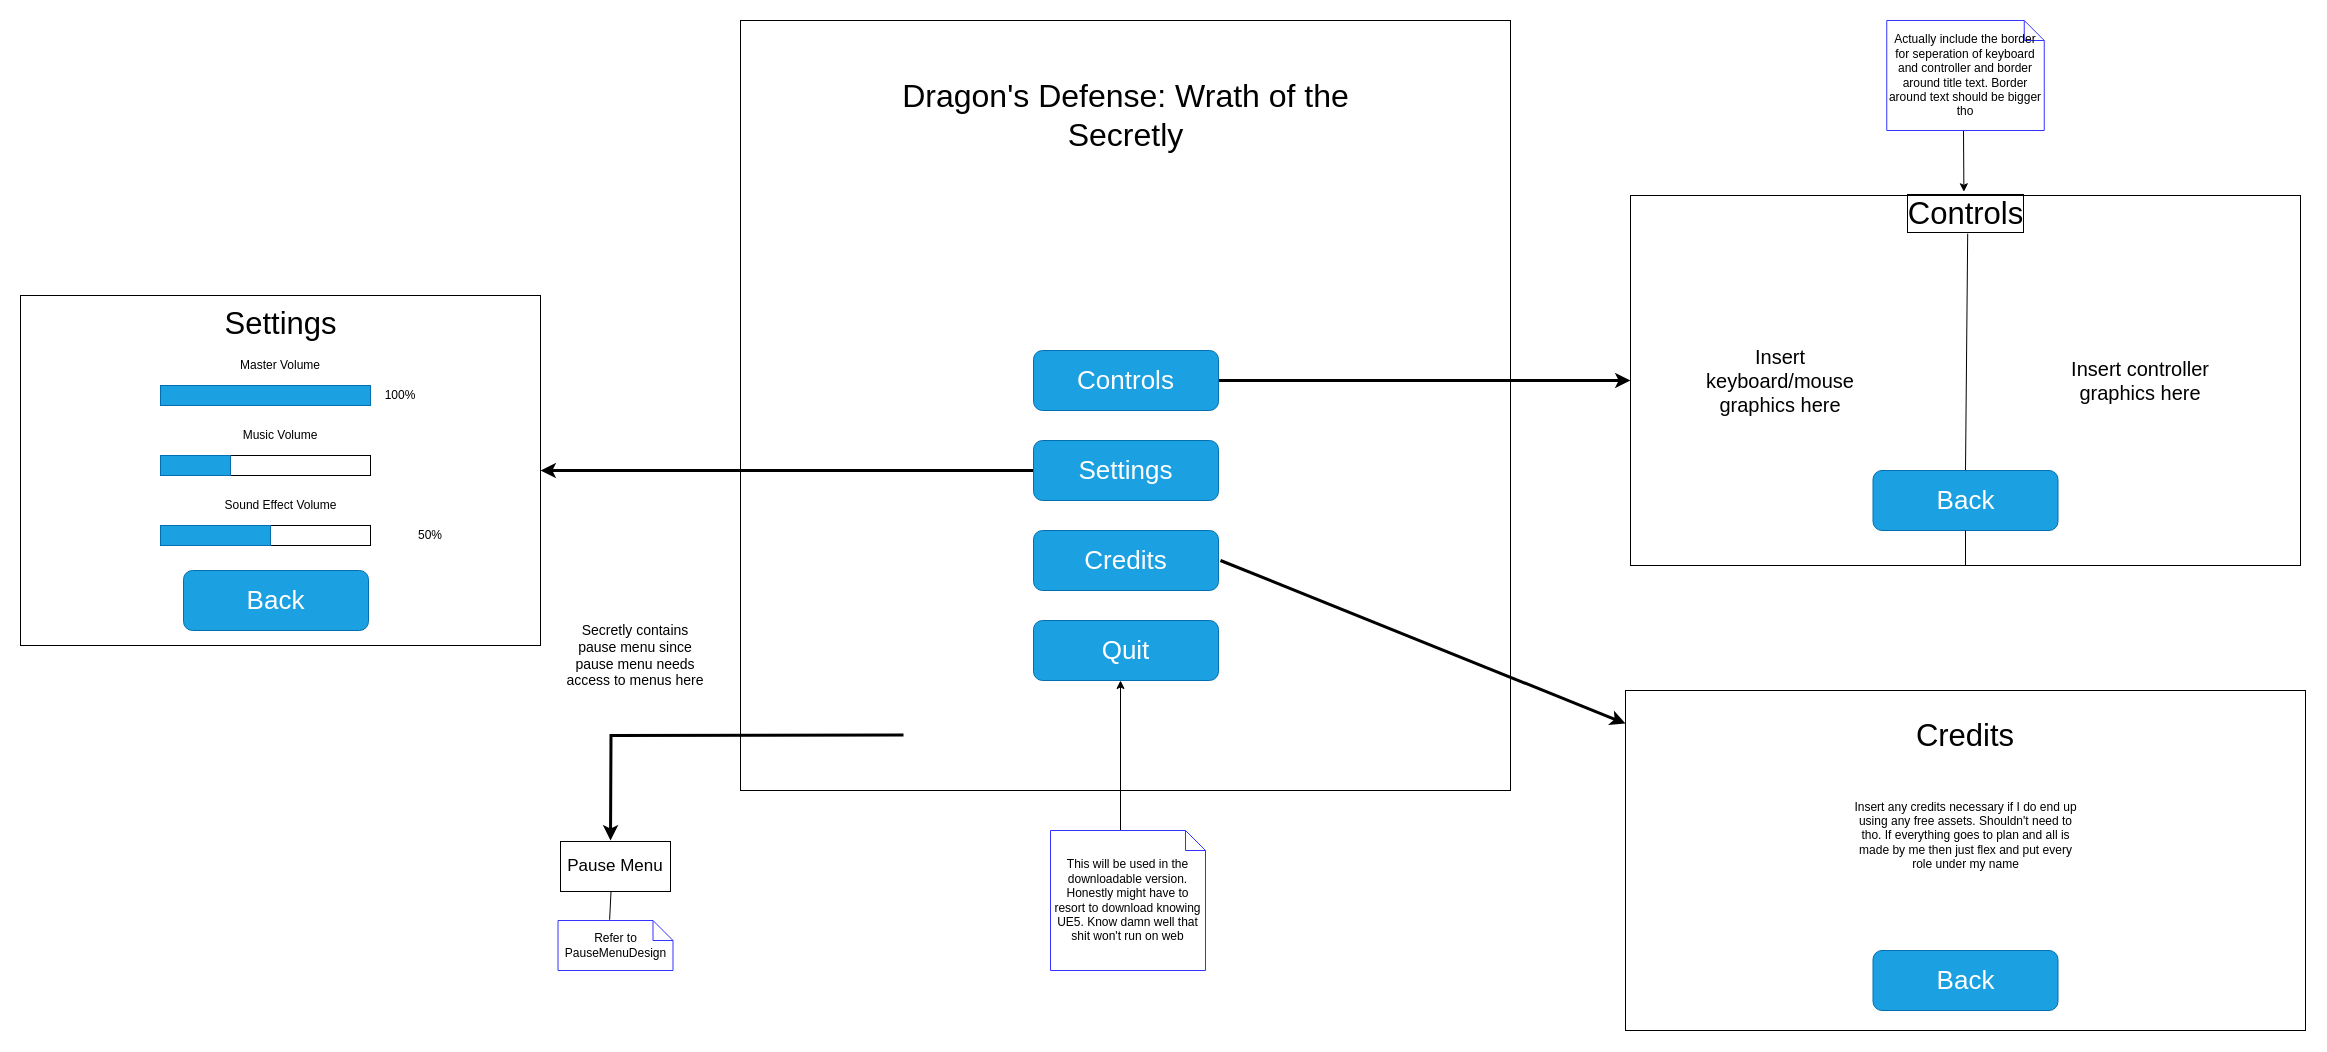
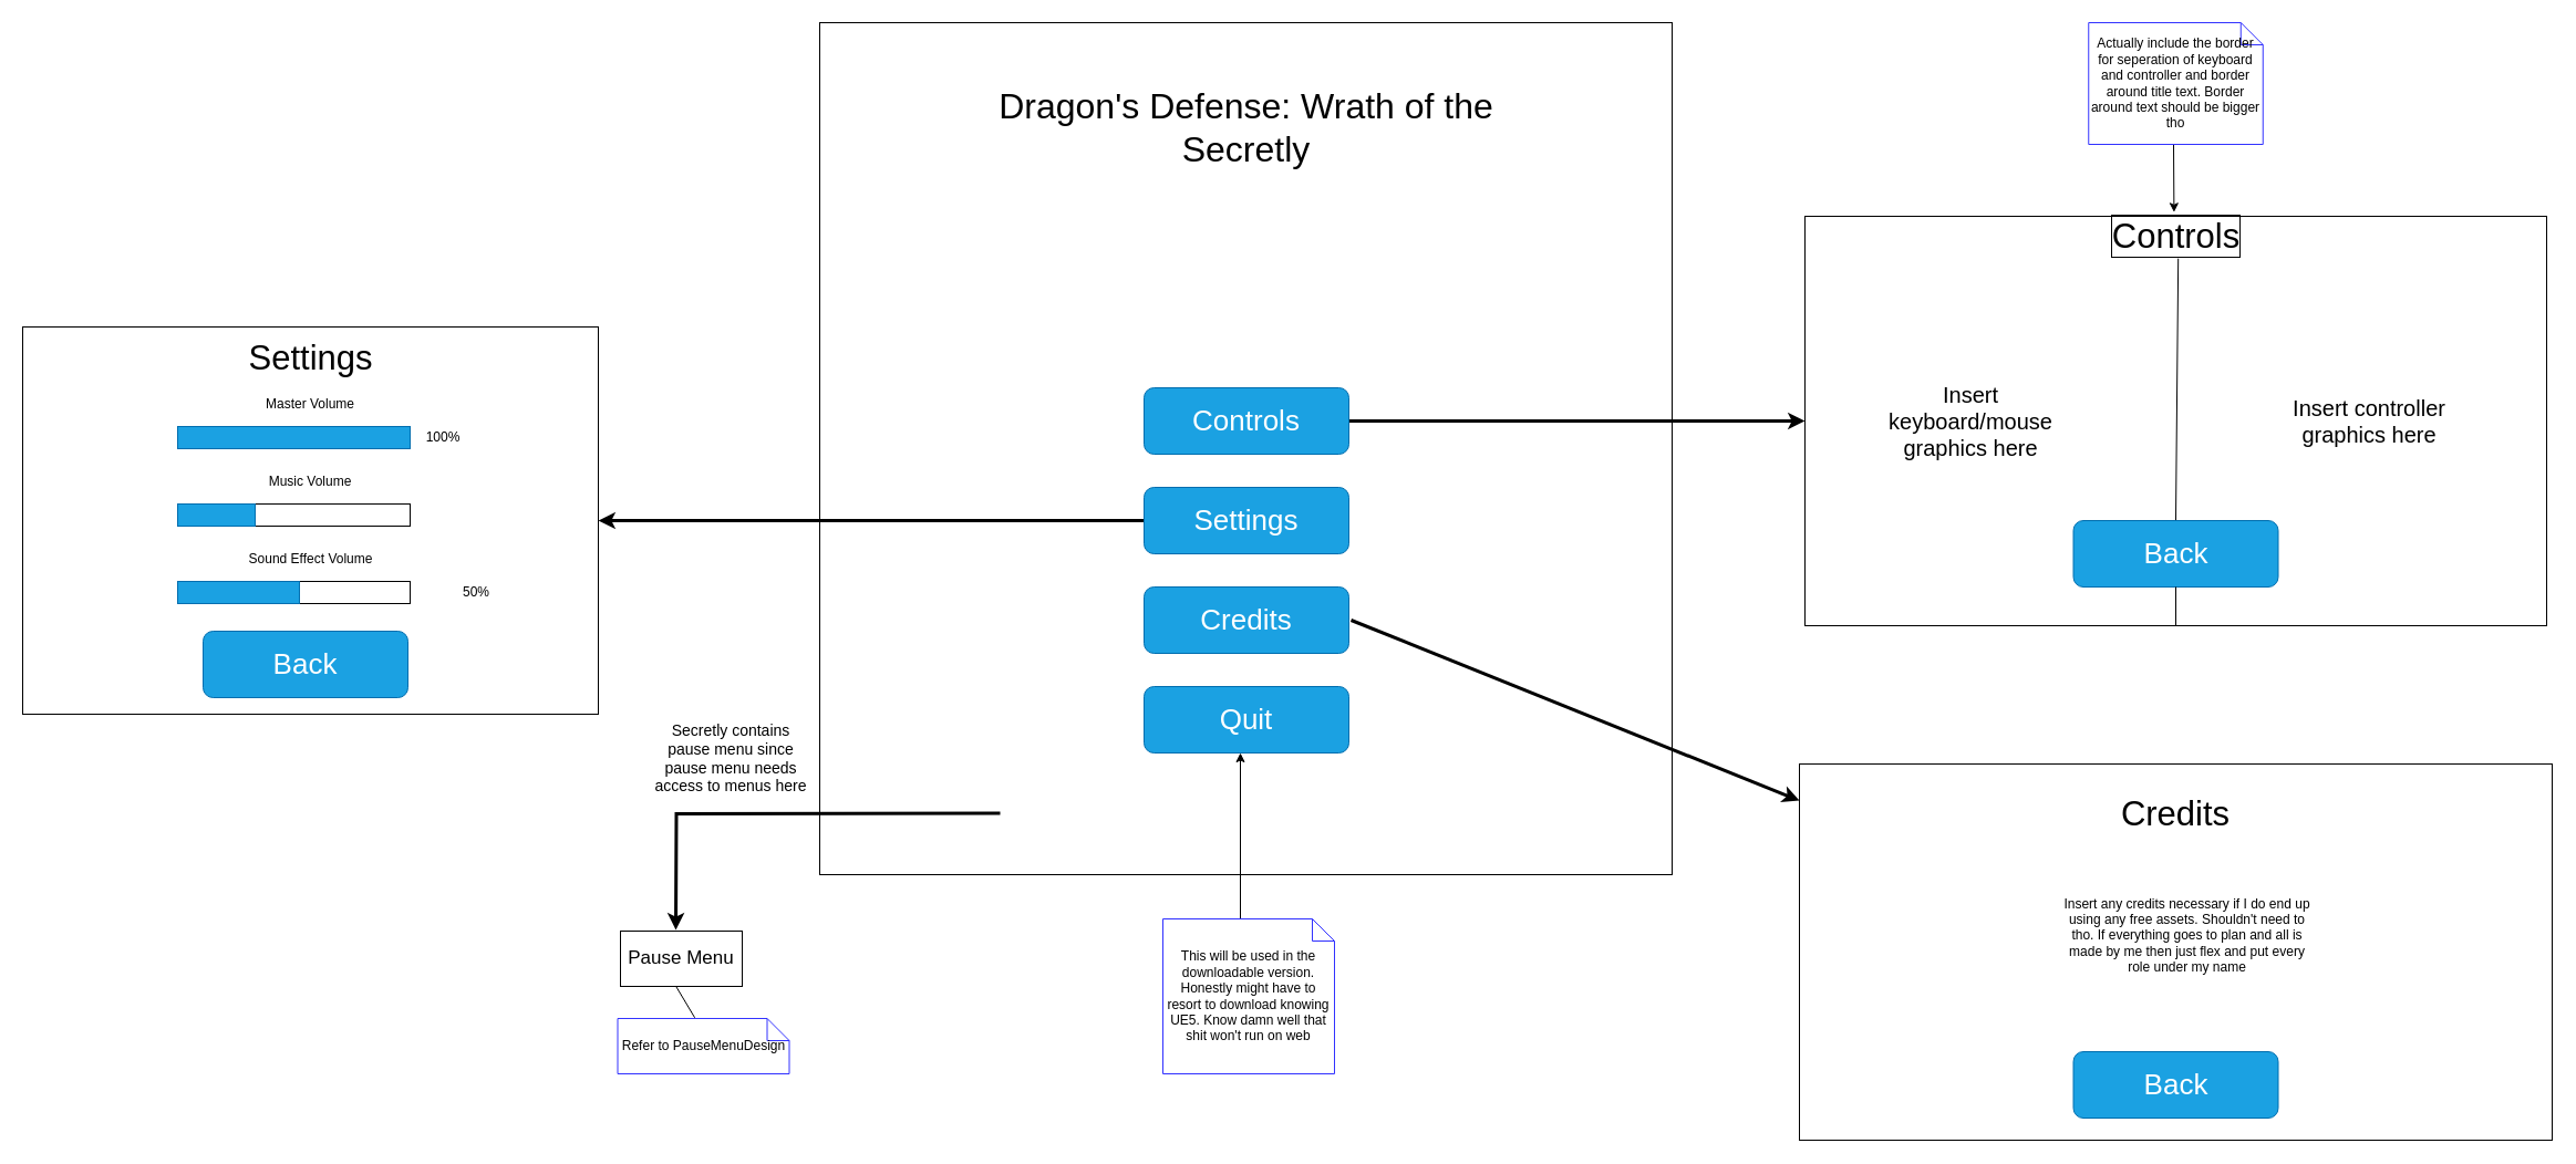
- <mxCell id="41" value="&lt;font style=&quot;font-size: 14px;&quot;&gt;Secretly contains pause menu since pause menu needs access to menus here&lt;/font&gt;" style="text;html=1;strokeColor=none;fillColor=none;align=center;verticalAlign=middle;whiteSpace=wrap;rounded=0;" vertex="1" parent="1"><mxGeometry x="565" y="615" width="140" height="80" as="geometry" /></mxCell>
+ <mxCell id="41" value="&lt;font style=&quot;font-size: 14px;&quot;&gt;Secretly contains pause menu since pause menu needs access to menus here&lt;/font&gt;" style="text;html=1;strokeColor=none;fillColor=none;align=center;verticalAlign=middle;whiteSpace=wrap;rounded=0;" vertex="1" parent="1"><mxGeometry x="590" y="645" width="140" height="80" as="geometry" /></mxCell>
- <mxCell id="34" value="Insert any credits necessary if I do end up using any free assets. Shouldn't need to tho. If everything goes to plan and all is made by me then just flex and put every role under my name" style="text;html=1;strokeColor=none;fillColor=none;align=center;verticalAlign=middle;whiteSpace=wrap;rounded=0;" parent="1" vertex="1"><mxGeometry x="1852" y="790" width="227" height="90" as="geometry" /></mxCell>
+ <mxCell id="34" value="Insert any credits necessary if I do end up using any free assets. Shouldn't need to tho. If everything goes to plan and all is made by me then just flex and put every role under my name" style="text;html=1;strokeColor=none;fillColor=none;align=center;verticalAlign=middle;whiteSpace=wrap;rounded=0;" parent="1" vertex="1"><mxGeometry x="1862" y="800" width="227" height="90" as="geometry" /></mxCell>
- <mxCell id="42" value="Refer to PauseMenuDesign" style="shape=note;size=20;whiteSpace=wrap;html=1;strokeColor=#3333FF;" vertex="1" parent="1"><mxGeometry x="557.5" y="920" width="115" height="50" as="geometry" /></mxCell>
+ <mxCell id="42" value="Refer to PauseMenuDesign" style="shape=note;size=20;whiteSpace=wrap;html=1;strokeColor=#3333FF;" vertex="1" parent="1"><mxGeometry x="557.5" y="920" width="155" height="50" as="geometry" /></mxCell>
